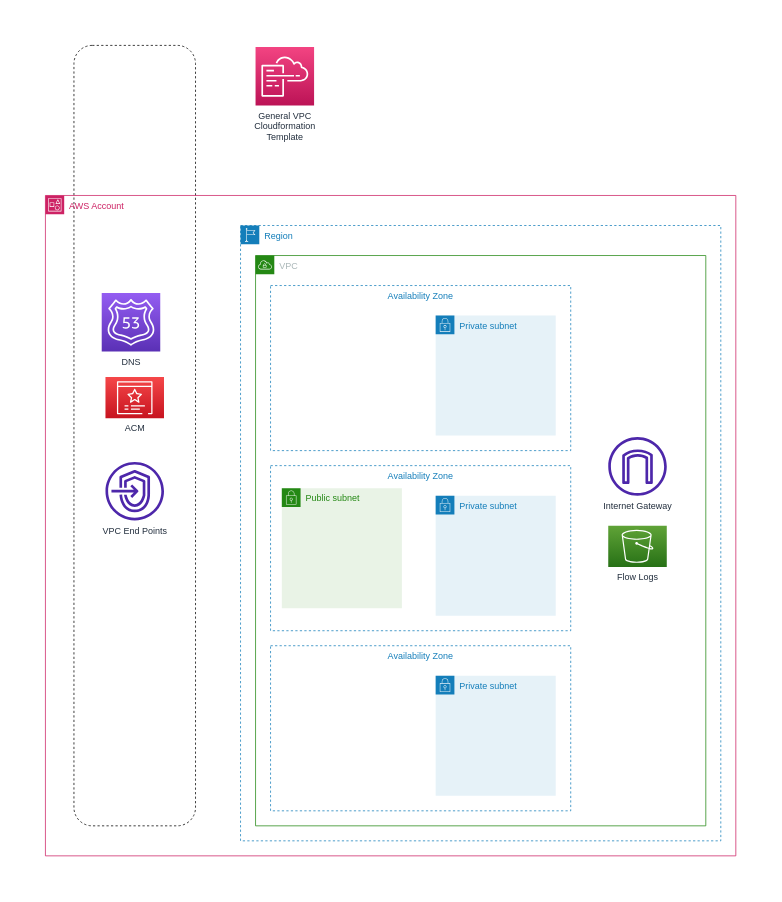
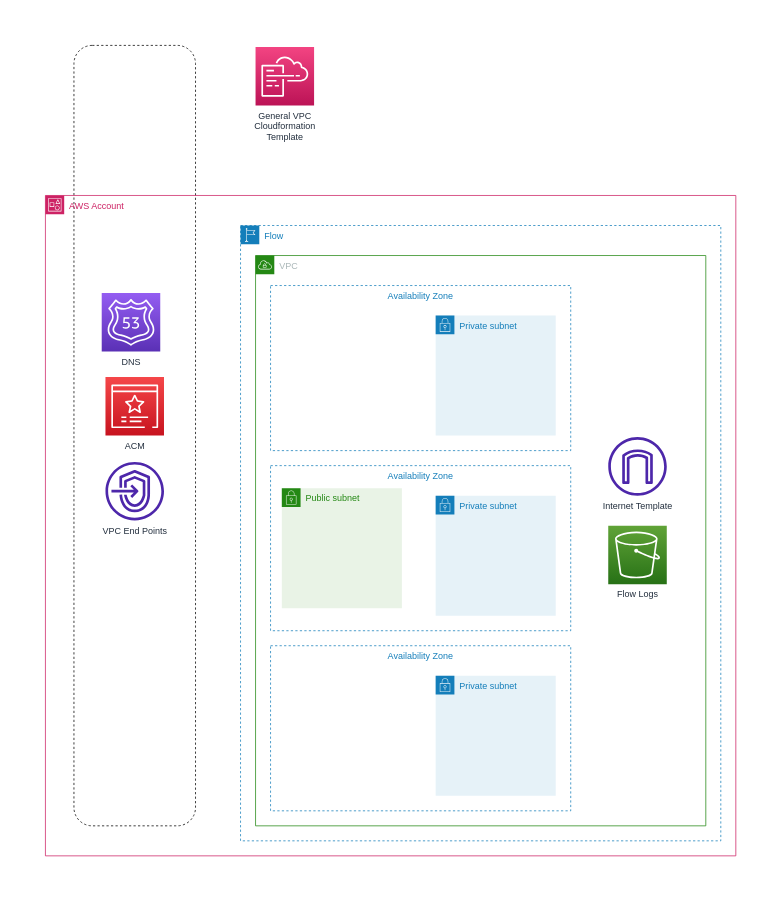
- <mxCell id="10" value="Region" style="points=[[0,0],[0.25,0],[0.5,0],[0.75,0],[1,0],[1,0.25],[1,0.5],[1,0.75],[1,1],[0.75,1],[0.5,1],[0.25,1],[0,1],[0,0.75],[0,0.5],[0,0.25]];outlineConnect=0;gradientColor=none;html=1;whiteSpace=wrap;fontSize=12;fontStyle=0;container=1;pointerEvents=0;collapsible=0;recursiveResize=0;shape=mxgraph.aws4.group;grIcon=mxgraph.aws4.group_region;strokeColor=#147EBA;fillColor=none;verticalAlign=top;align=left;spacingLeft=30;fontColor=#147EBA;dashed=1;" vertex="1" parent="1"><mxGeometry x="320" y="300" width="640" height="820" as="geometry" /></mxCell>
+ <mxCell id="10" value="Flow" style="points=[[0,0],[0.25,0],[0.5,0],[0.75,0],[1,0],[1,0.25],[1,0.5],[1,0.75],[1,1],[0.75,1],[0.5,1],[0.25,1],[0,1],[0,0.75],[0,0.5],[0,0.25]];outlineConnect=0;gradientColor=none;html=1;whiteSpace=wrap;fontSize=12;fontStyle=0;container=1;pointerEvents=0;collapsible=0;recursiveResize=0;shape=mxgraph.aws4.group;grIcon=mxgraph.aws4.group_region;strokeColor=#147EBA;fillColor=none;verticalAlign=top;align=left;spacingLeft=30;fontColor=#147EBA;dashed=1;" vertex="1" parent="1"><mxGeometry x="320" y="300" width="640" height="820" as="geometry" /></mxCell>
- <mxCell id="16" value="ACM" style="sketch=0;points=[[0,0,0],[0.25,0,0],[0.5,0,0],[0.75,0,0],[1,0,0],[0,1,0],[0.25,1,0],[0.5,1,0],[0.75,1,0],[1,1,0],[0,0.25,0],[0,0.5,0],[0,0.75,0],[1,0.25,0],[1,0.5,0],[1,0.75,0]];outlineConnect=0;fontColor=#232F3E;gradientColor=#F54749;gradientDirection=north;fillColor=#C7131F;strokeColor=#ffffff;dashed=0;verticalLabelPosition=bottom;verticalAlign=top;align=center;html=1;fontSize=12;fontStyle=0;aspect=fixed;shape=mxgraph.aws4.resourceIcon;resIcon=mxgraph.aws4.certificate_manager_3;" vertex="1" parent="1"><mxGeometry x="140" y="502" width="78" height="55" as="geometry" /></mxCell>
+ <mxCell id="16" value="ACM" style="sketch=0;points=[[0,0,0],[0.25,0,0],[0.5,0,0],[0.75,0,0],[1,0,0],[0,1,0],[0.25,1,0],[0.5,1,0],[0.75,1,0],[1,1,0],[0,0.25,0],[0,0.5,0],[0,0.75,0],[1,0.25,0],[1,0.5,0],[1,0.75,0]];outlineConnect=0;fontColor=#232F3E;gradientColor=#F54749;gradientDirection=north;fillColor=#C7131F;strokeColor=#ffffff;dashed=0;verticalLabelPosition=bottom;verticalAlign=top;align=center;html=1;fontSize=12;fontStyle=0;aspect=fixed;shape=mxgraph.aws4.resourceIcon;resIcon=mxgraph.aws4.certificate_manager_3;" vertex="1" parent="1"><mxGeometry x="140" y="502" width="78" height="78" as="geometry" /></mxCell>
- <mxCell id="12" value="Internet Gateway" style="sketch=0;outlineConnect=0;fontColor=#232F3E;gradientColor=none;fillColor=#4D27AA;strokeColor=none;dashed=0;verticalLabelPosition=bottom;verticalAlign=top;align=center;html=1;fontSize=12;fontStyle=0;aspect=fixed;pointerEvents=1;shape=mxgraph.aws4.internet_gateway;" vertex="1" parent="11"><mxGeometry x="470" y="242" width="78" height="78" as="geometry" /></mxCell>
+ <mxCell id="12" value="Internet Template" style="sketch=0;outlineConnect=0;fontColor=#232F3E;gradientColor=none;fillColor=#4D27AA;strokeColor=none;dashed=0;verticalLabelPosition=bottom;verticalAlign=top;align=center;html=1;fontSize=12;fontStyle=0;aspect=fixed;pointerEvents=1;shape=mxgraph.aws4.internet_gateway;" vertex="1" parent="11"><mxGeometry x="470" y="242" width="78" height="78" as="geometry" /></mxCell>
- <mxCell id="13" value="Flow Logs" style="sketch=0;points=[[0,0,0],[0.25,0,0],[0.5,0,0],[0.75,0,0],[1,0,0],[0,1,0],[0.25,1,0],[0.5,1,0],[0.75,1,0],[1,1,0],[0,0.25,0],[0,0.5,0],[0,0.75,0],[1,0.25,0],[1,0.5,0],[1,0.75,0]];outlineConnect=0;fontColor=#232F3E;gradientColor=#60A337;gradientDirection=north;fillColor=#277116;strokeColor=#ffffff;dashed=0;verticalLabelPosition=bottom;verticalAlign=top;align=center;html=1;fontSize=12;fontStyle=0;aspect=fixed;shape=mxgraph.aws4.resourceIcon;resIcon=mxgraph.aws4.s3;" vertex="1" parent="11"><mxGeometry x="470" y="360" width="78" height="55" as="geometry" /></mxCell>
+ <mxCell id="13" value="Flow Logs" style="sketch=0;points=[[0,0,0],[0.25,0,0],[0.5,0,0],[0.75,0,0],[1,0,0],[0,1,0],[0.25,1,0],[0.5,1,0],[0.75,1,0],[1,1,0],[0,0.25,0],[0,0.5,0],[0,0.75,0],[1,0.25,0],[1,0.5,0],[1,0.75,0]];outlineConnect=0;fontColor=#232F3E;gradientColor=#60A337;gradientDirection=north;fillColor=#277116;strokeColor=#ffffff;dashed=0;verticalLabelPosition=bottom;verticalAlign=top;align=center;html=1;fontSize=12;fontStyle=0;aspect=fixed;shape=mxgraph.aws4.resourceIcon;resIcon=mxgraph.aws4.s3;" vertex="1" parent="11"><mxGeometry x="470" y="360" width="78" height="78" as="geometry" /></mxCell>
